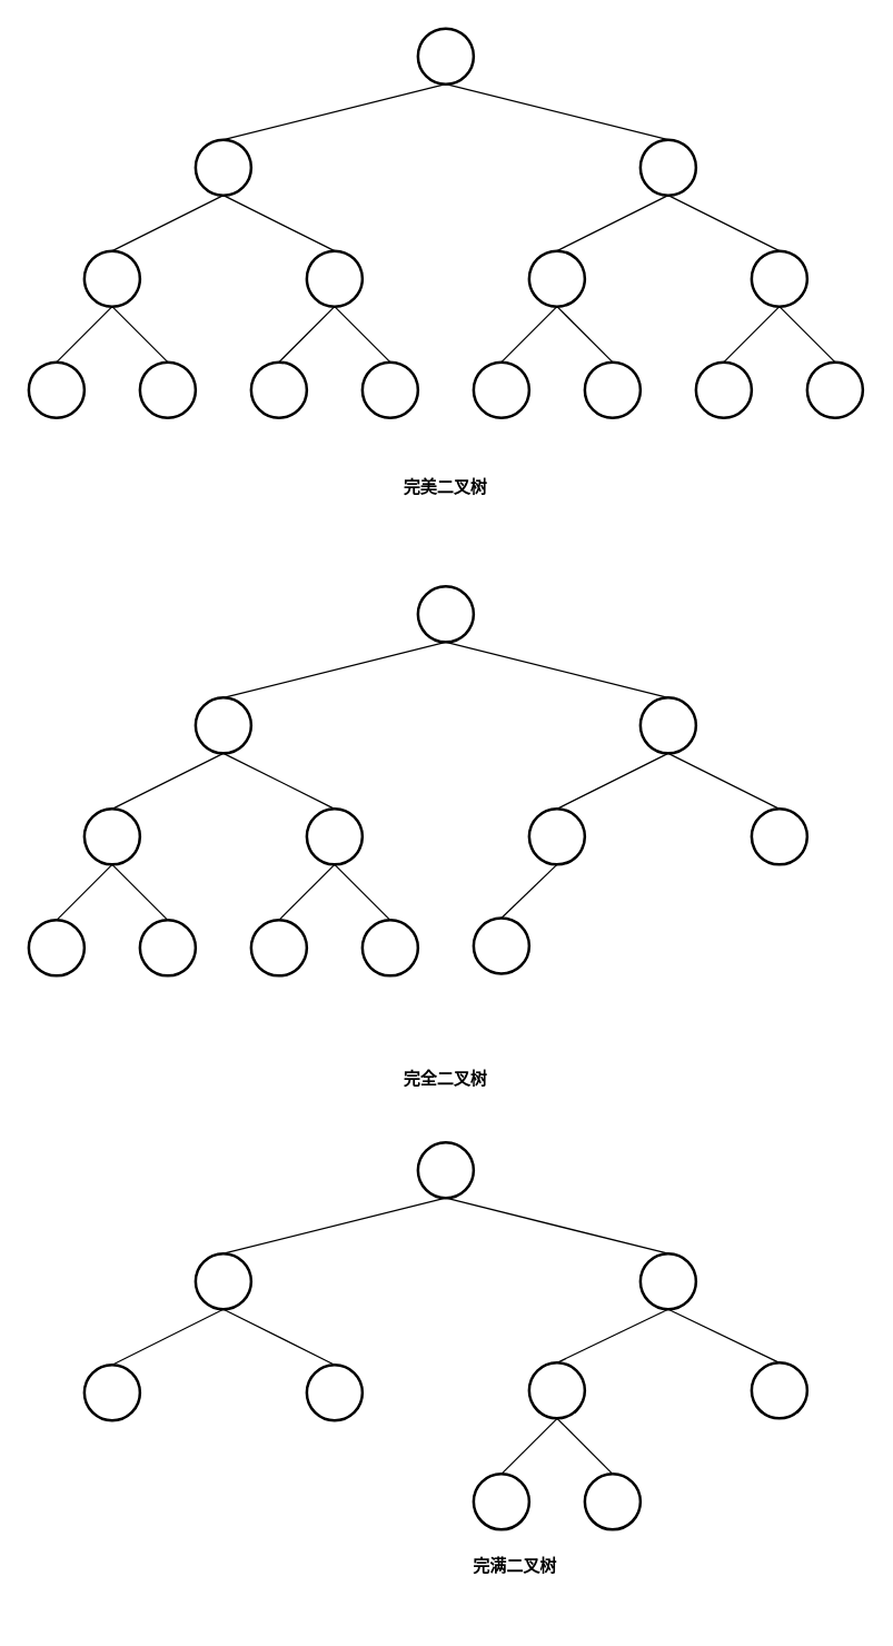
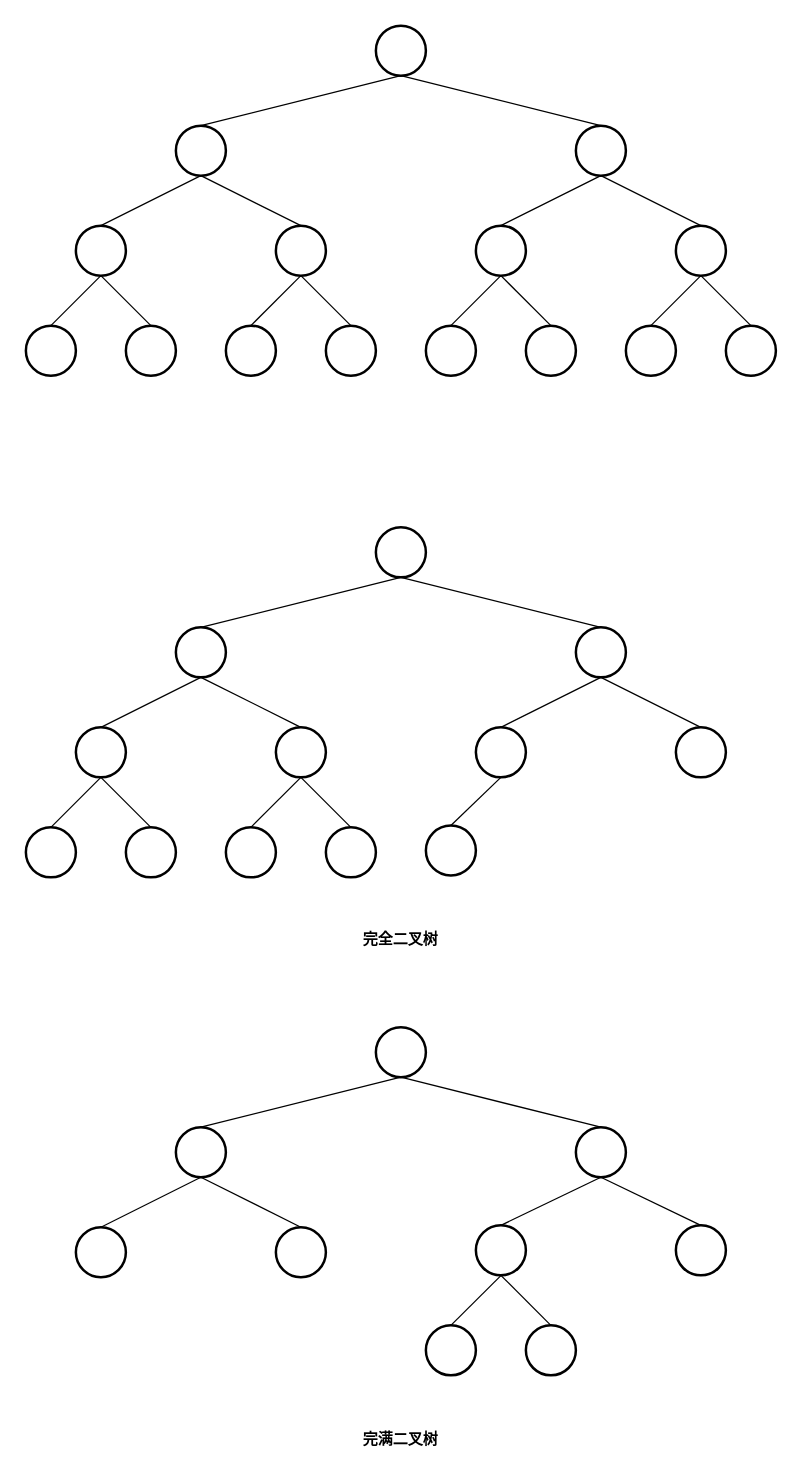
- <mxCell id="31" value="完美二叉树" style="text;html=1;strokeColor=none;fillColor=none;align=center;verticalAlign=middle;whiteSpace=wrap;rounded=0;fontStyle=1" parent="1" vertex="1"><mxGeometry x="285" y="340" width="70" height="20" as="geometry" /></mxCell>
- <mxCell id="53" value="完全二叉树" style="text;html=1;strokeColor=none;fillColor=none;align=center;verticalAlign=middle;whiteSpace=wrap;rounded=0;fontStyle=1" parent="1" vertex="1"><mxGeometry x="285" y="766.379" width="70" height="20" as="geometry" /></mxCell>
+ <mxCell id="53" value="完全二叉树" style="text;html=1;strokeColor=none;fillColor=none;align=center;verticalAlign=middle;whiteSpace=wrap;rounded=0;fontStyle=1" parent="1" vertex="1"><mxGeometry x="285" y="741.379" width="70" height="20" as="geometry" /></mxCell>
- <mxCell id="72" value="完满二叉树" style="text;html=1;strokeColor=none;fillColor=none;align=center;verticalAlign=middle;whiteSpace=wrap;rounded=0;fontStyle=1" parent="1" vertex="1"><mxGeometry x="335" y="1116.259" width="70" height="20" as="geometry" /></mxCell>
+ <mxCell id="72" value="完满二叉树" style="text;html=1;strokeColor=none;fillColor=none;align=center;verticalAlign=middle;whiteSpace=wrap;rounded=0;fontStyle=1" parent="1" vertex="1"><mxGeometry x="285" y="1141.259" width="70" height="20" as="geometry" /></mxCell>
